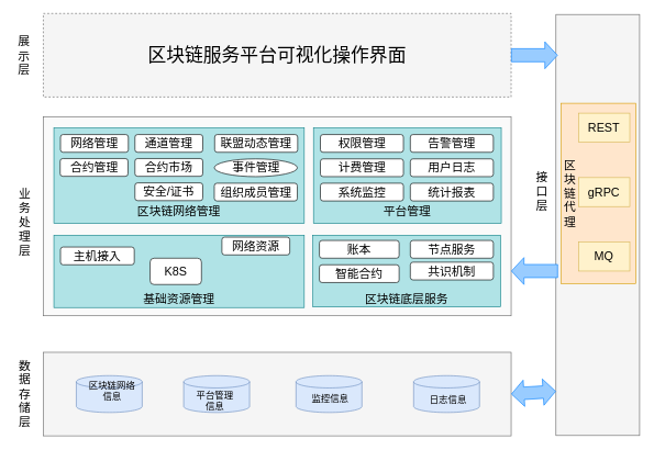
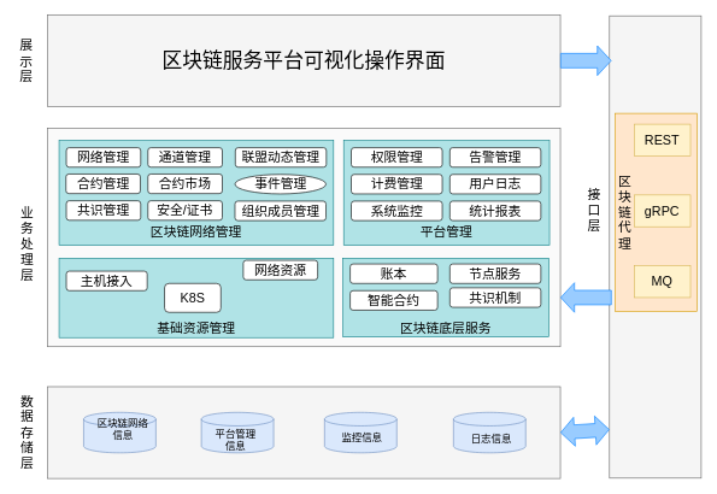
- <mxCell id="30" value="&lt;font style=&quot;font-size: 28px&quot;&gt;区块链服务平台可视化操作界面&lt;/font&gt;" style="rounded=0;whiteSpace=wrap;html=1;strokeColor=#666666;fillColor=#F5F5F5;dashed=1;" parent="1" vertex="1"><mxGeometry x="65" y="20" width="710" height="127" as="geometry" /></mxCell>
+ <mxCell id="30" value="&lt;font style=&quot;font-size: 28px&quot;&gt;区块链服务平台可视化操作界面&lt;/font&gt;" style="rounded=0;whiteSpace=wrap;html=1;strokeColor=#666666;fillColor=#F5F5F5;" parent="1" vertex="1"><mxGeometry x="65" y="20" width="710" height="127" as="geometry" /></mxCell>
+ <mxCell id="22" value="共识管理" style="rounded=1;whiteSpace=wrap;html=1;shadow=0;glass=0;comic=0;fontSize=18;" parent="1" vertex="1"><mxGeometry x="91" y="277.5" width="103" height="27" as="geometry" /></mxCell>
